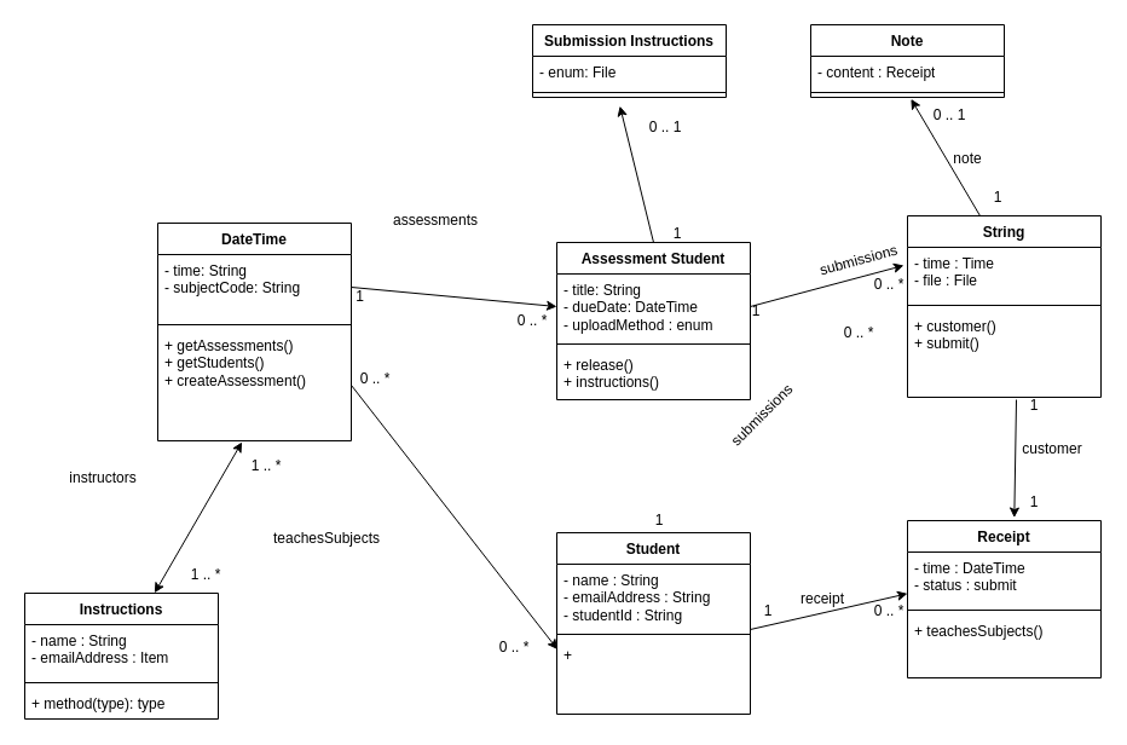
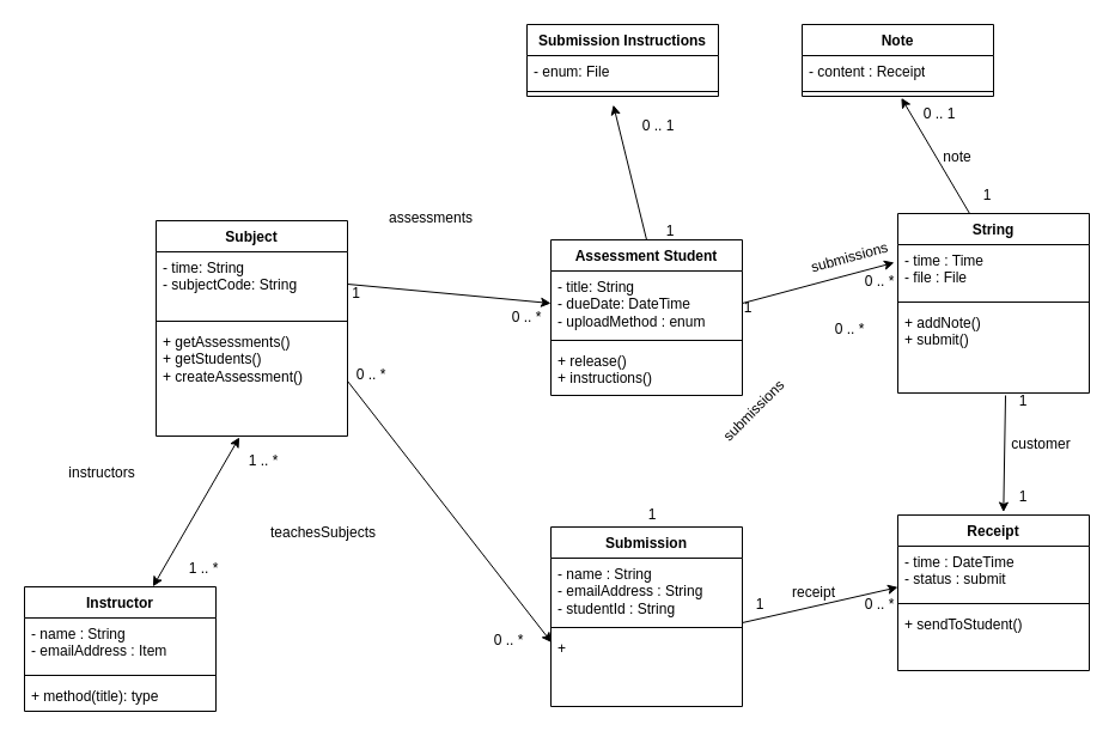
- <mxCell id="2" value="DateTime" style="swimlane;fontStyle=1;align=center;verticalAlign=top;childLayout=stackLayout;horizontal=1;startSize=26;horizontalStack=0;resizeParent=1;resizeParentMax=0;resizeLast=0;collapsible=1;marginBottom=0;whiteSpace=wrap;html=1;" vertex="1" parent="1"><mxGeometry x="130" y="184" width="160" height="180" as="geometry" /></mxCell>
+ <mxCell id="2" value="Subject" style="swimlane;fontStyle=1;align=center;verticalAlign=top;childLayout=stackLayout;horizontal=1;startSize=26;horizontalStack=0;resizeParent=1;resizeParentMax=0;resizeLast=0;collapsible=1;marginBottom=0;whiteSpace=wrap;html=1;" vertex="1" parent="1"><mxGeometry x="130" y="184" width="160" height="180" as="geometry" /></mxCell>
- <mxCell id="17" value="+ customer()&lt;div&gt;+ submit()&lt;br&gt;&lt;div&gt;&lt;br&gt;&lt;/div&gt;&lt;/div&gt;" style="text;strokeColor=none;fillColor=none;align=left;verticalAlign=top;spacingLeft=4;spacingRight=4;overflow=hidden;rotatable=0;points=[[0,0.5],[1,0.5]];portConstraint=eastwest;whiteSpace=wrap;html=1;" vertex="1" parent="13"><mxGeometry y="78" width="160" height="72" as="geometry" /></mxCell>
+ <mxCell id="17" value="+ addNote()&lt;div&gt;+ submit()&lt;br&gt;&lt;div&gt;&lt;br&gt;&lt;/div&gt;&lt;/div&gt;" style="text;strokeColor=none;fillColor=none;align=left;verticalAlign=top;spacingLeft=4;spacingRight=4;overflow=hidden;rotatable=0;points=[[0,0.5],[1,0.5]];portConstraint=eastwest;whiteSpace=wrap;html=1;" vertex="1" parent="13"><mxGeometry y="78" width="160" height="72" as="geometry" /></mxCell>
- <mxCell id="26" value="Student" style="swimlane;fontStyle=1;align=center;verticalAlign=top;childLayout=stackLayout;horizontal=1;startSize=26;horizontalStack=0;resizeParent=1;resizeParentMax=0;resizeLast=0;collapsible=1;marginBottom=0;whiteSpace=wrap;html=1;" vertex="1" parent="1"><mxGeometry x="460" y="440" width="160" height="150" as="geometry" /></mxCell>
+ <mxCell id="26" value="Submission" style="swimlane;fontStyle=1;align=center;verticalAlign=top;childLayout=stackLayout;horizontal=1;startSize=26;horizontalStack=0;resizeParent=1;resizeParentMax=0;resizeLast=0;collapsible=1;marginBottom=0;whiteSpace=wrap;html=1;" vertex="1" parent="1"><mxGeometry x="460" y="440" width="160" height="150" as="geometry" /></mxCell>
- <mxCell id="18" value="Instructions" style="swimlane;fontStyle=1;align=center;verticalAlign=top;childLayout=stackLayout;horizontal=1;startSize=26;horizontalStack=0;resizeParent=1;resizeParentMax=0;resizeLast=0;collapsible=1;marginBottom=0;whiteSpace=wrap;html=1;" vertex="1" parent="1"><mxGeometry x="20" y="490" width="160" height="104" as="geometry" /></mxCell>
+ <mxCell id="18" value="Instructor" style="swimlane;fontStyle=1;align=center;verticalAlign=top;childLayout=stackLayout;horizontal=1;startSize=26;horizontalStack=0;resizeParent=1;resizeParentMax=0;resizeLast=0;collapsible=1;marginBottom=0;whiteSpace=wrap;html=1;" vertex="1" parent="1"><mxGeometry x="20" y="490" width="160" height="104" as="geometry" /></mxCell>
- <mxCell id="25" value="+ teachesSubjects()&lt;div&gt;&lt;br&gt;&lt;/div&gt;" style="text;strokeColor=none;fillColor=none;align=left;verticalAlign=top;spacingLeft=4;spacingRight=4;overflow=hidden;rotatable=0;points=[[0,0.5],[1,0.5]];portConstraint=eastwest;whiteSpace=wrap;html=1;" vertex="1" parent="22"><mxGeometry y="78" width="160" height="52" as="geometry" /></mxCell>
+ <mxCell id="25" value="+ sendToStudent()&lt;div&gt;&lt;br&gt;&lt;/div&gt;" style="text;strokeColor=none;fillColor=none;align=left;verticalAlign=top;spacingLeft=4;spacingRight=4;overflow=hidden;rotatable=0;points=[[0,0.5],[1,0.5]];portConstraint=eastwest;whiteSpace=wrap;html=1;" vertex="1" parent="22"><mxGeometry y="78" width="160" height="52" as="geometry" /></mxCell>
- <mxCell id="21" value="+ method(type): type" style="text;strokeColor=none;fillColor=none;align=left;verticalAlign=top;spacingLeft=4;spacingRight=4;overflow=hidden;rotatable=0;points=[[0,0.5],[1,0.5]];portConstraint=eastwest;whiteSpace=wrap;html=1;" vertex="1" parent="18"><mxGeometry y="78" width="160" height="26" as="geometry" /></mxCell>
+ <mxCell id="21" value="+ method(title): type" style="text;strokeColor=none;fillColor=none;align=left;verticalAlign=top;spacingLeft=4;spacingRight=4;overflow=hidden;rotatable=0;points=[[0,0.5],[1,0.5]];portConstraint=eastwest;whiteSpace=wrap;html=1;" vertex="1" parent="18"><mxGeometry y="78" width="160" height="26" as="geometry" /></mxCell>
